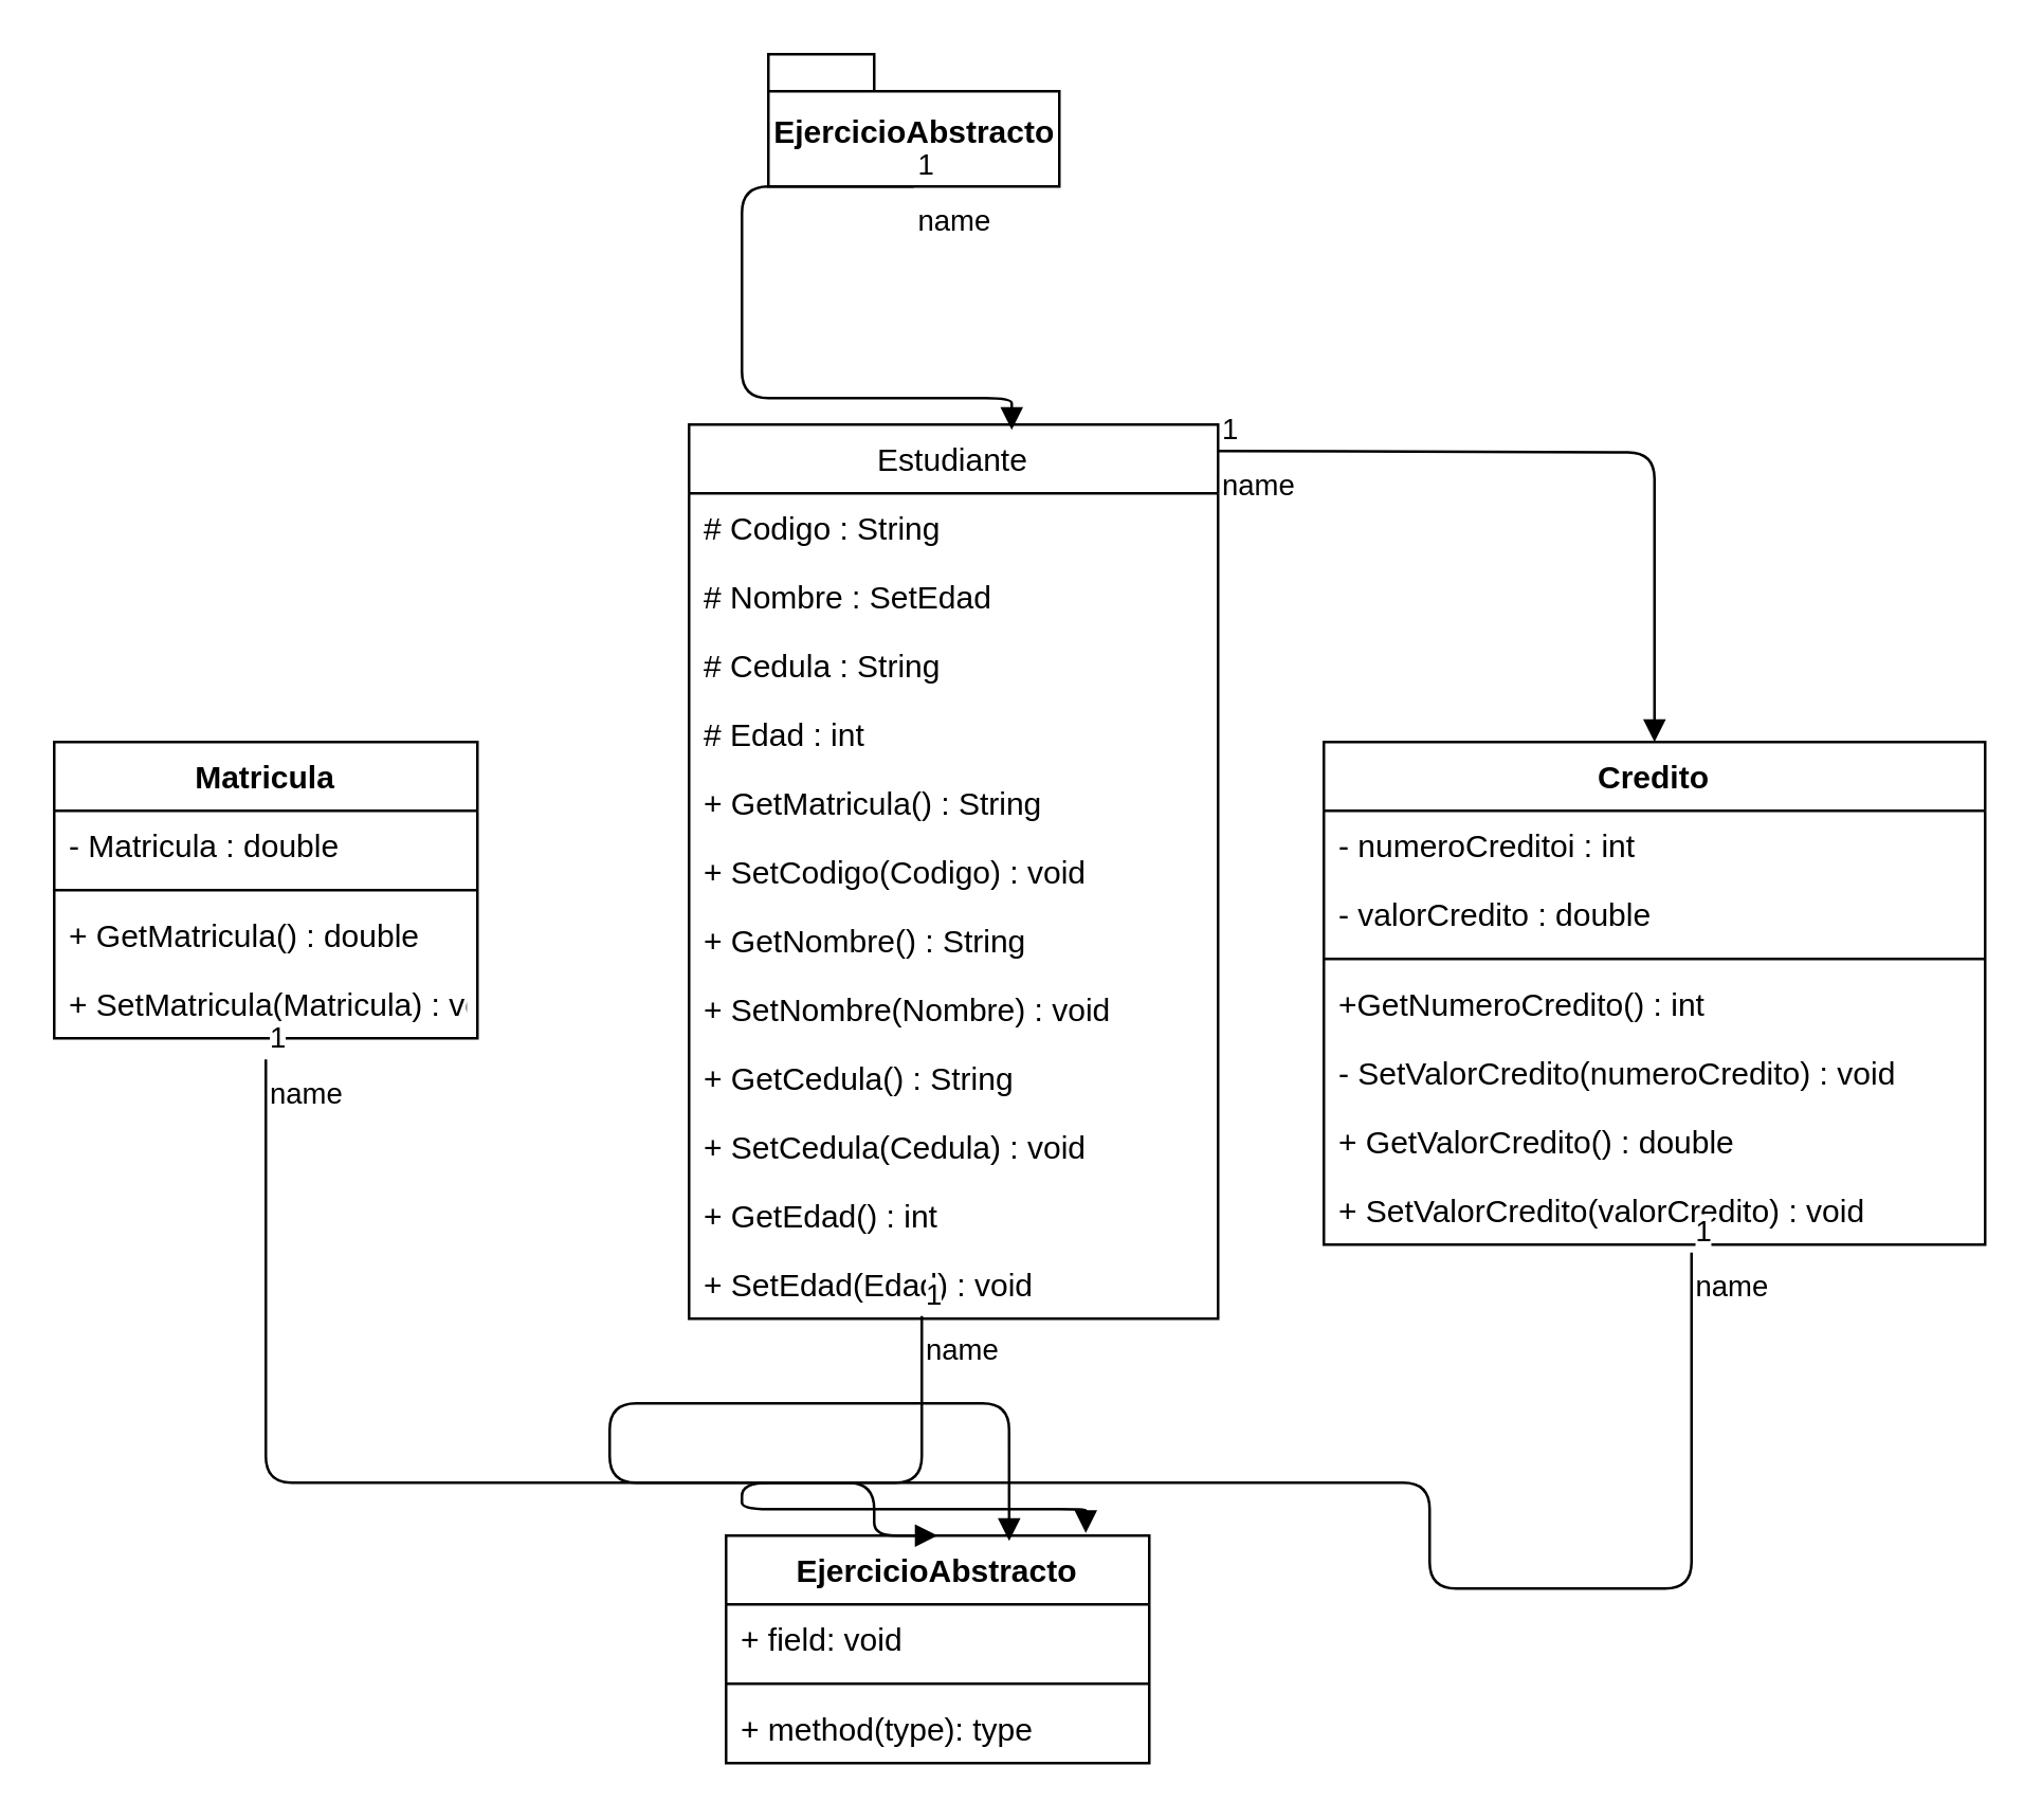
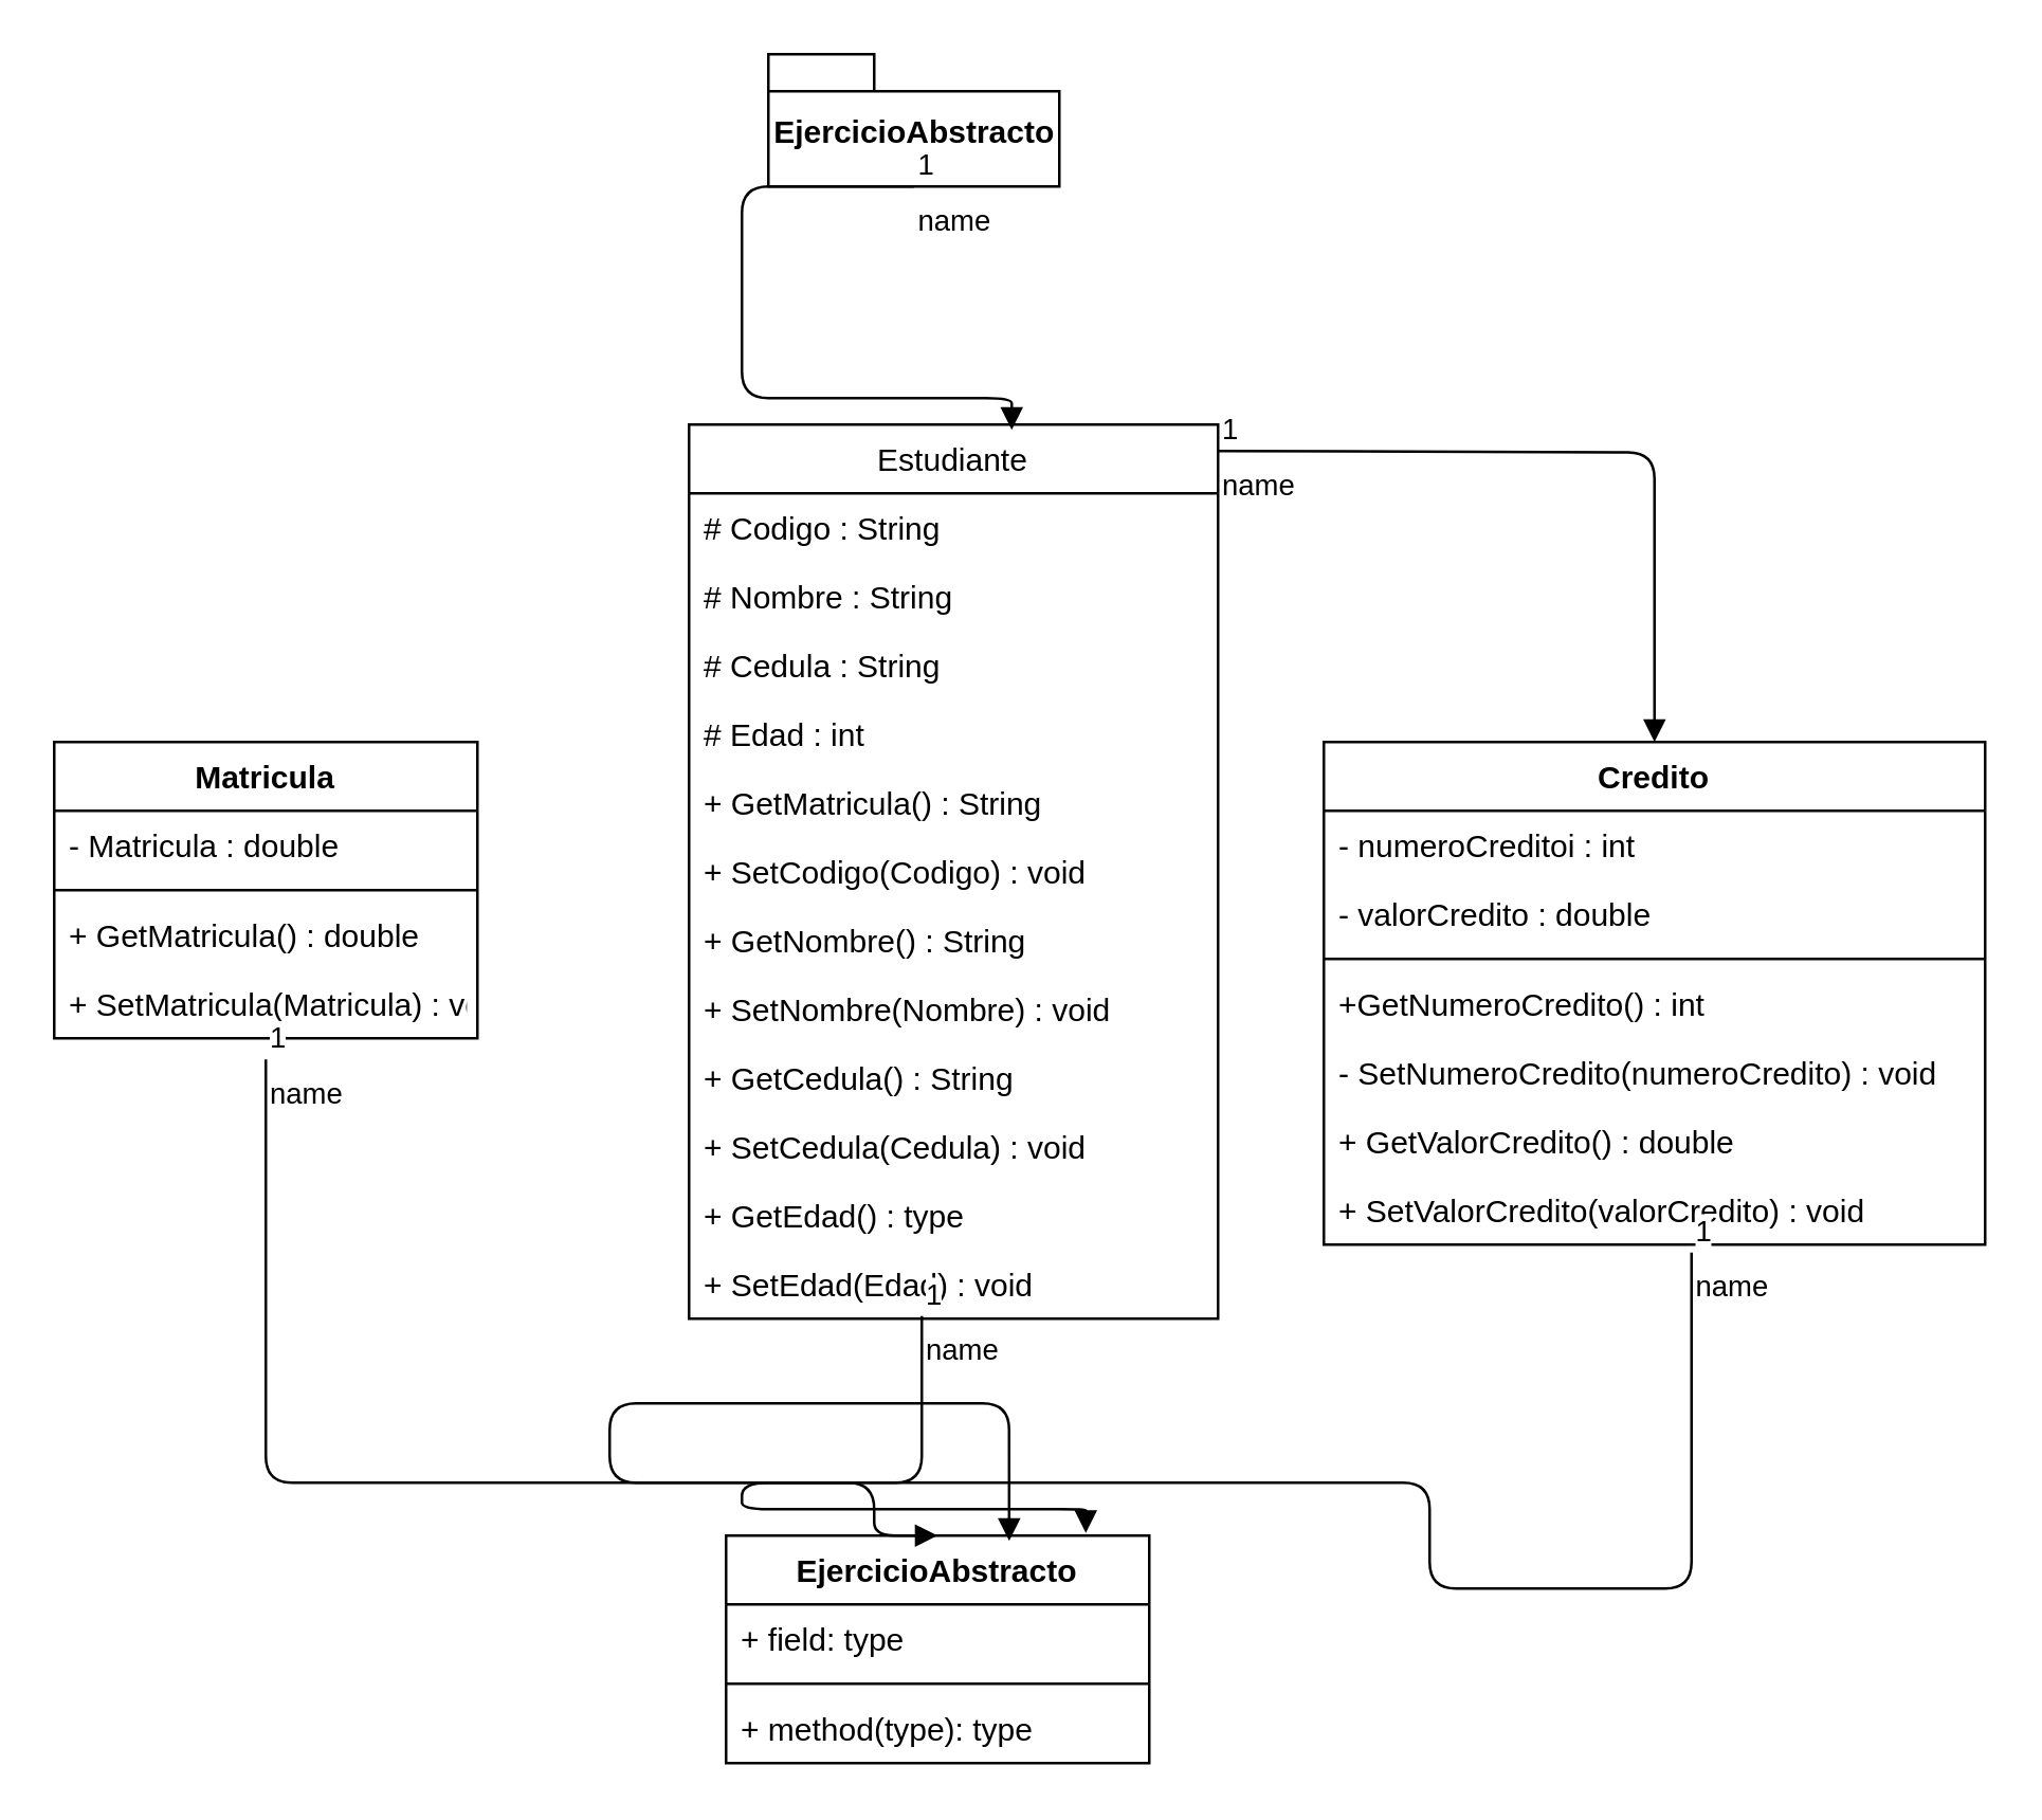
- <mxCell id="9" value="# Nombre : SetEdad" style="text;strokeColor=none;fillColor=none;align=left;verticalAlign=top;spacingLeft=4;spacingRight=4;overflow=hidden;rotatable=0;points=[[0,0.5],[1,0.5]];portConstraint=eastwest;" vertex="1" parent="7"><mxGeometry y="52" width="200" height="26" as="geometry" /></mxCell>
+ <mxCell id="9" value="# Nombre : String" style="text;strokeColor=none;fillColor=none;align=left;verticalAlign=top;spacingLeft=4;spacingRight=4;overflow=hidden;rotatable=0;points=[[0,0.5],[1,0.5]];portConstraint=eastwest;" vertex="1" parent="7"><mxGeometry y="52" width="200" height="26" as="geometry" /></mxCell>
- <mxCell id="25" value="- SetValorCredito(numeroCredito) : void" style="text;strokeColor=none;fillColor=none;align=left;verticalAlign=top;spacingLeft=4;spacingRight=4;overflow=hidden;rotatable=0;points=[[0,0.5],[1,0.5]];portConstraint=eastwest;" vertex="1" parent="20"><mxGeometry y="112" width="250" height="26" as="geometry" /></mxCell>
+ <mxCell id="25" value="- SetNumeroCredito(numeroCredito) : void" style="text;strokeColor=none;fillColor=none;align=left;verticalAlign=top;spacingLeft=4;spacingRight=4;overflow=hidden;rotatable=0;points=[[0,0.5],[1,0.5]];portConstraint=eastwest;" vertex="1" parent="20"><mxGeometry y="112" width="250" height="26" as="geometry" /></mxCell>
- <mxCell id="18" value="+ GetEdad() : int" style="text;strokeColor=none;fillColor=none;align=left;verticalAlign=top;spacingLeft=4;spacingRight=4;overflow=hidden;rotatable=0;points=[[0,0.5],[1,0.5]];portConstraint=eastwest;" vertex="1" parent="7"><mxGeometry y="286" width="200" height="26" as="geometry" /></mxCell>
+ <mxCell id="18" value="+ GetEdad() : type" style="text;strokeColor=none;fillColor=none;align=left;verticalAlign=top;spacingLeft=4;spacingRight=4;overflow=hidden;rotatable=0;points=[[0,0.5],[1,0.5]];portConstraint=eastwest;" vertex="1" parent="7"><mxGeometry y="286" width="200" height="26" as="geometry" /></mxCell>
- <mxCell id="4" value="+ field: void" style="text;strokeColor=none;fillColor=none;align=left;verticalAlign=top;spacingLeft=4;spacingRight=4;overflow=hidden;rotatable=0;points=[[0,0.5],[1,0.5]];portConstraint=eastwest;" vertex="1" parent="3"><mxGeometry y="26" width="160" height="26" as="geometry" /></mxCell>
+ <mxCell id="4" value="+ field: type" style="text;strokeColor=none;fillColor=none;align=left;verticalAlign=top;spacingLeft=4;spacingRight=4;overflow=hidden;rotatable=0;points=[[0,0.5],[1,0.5]];portConstraint=eastwest;" vertex="1" parent="3"><mxGeometry y="26" width="160" height="26" as="geometry" /></mxCell>
